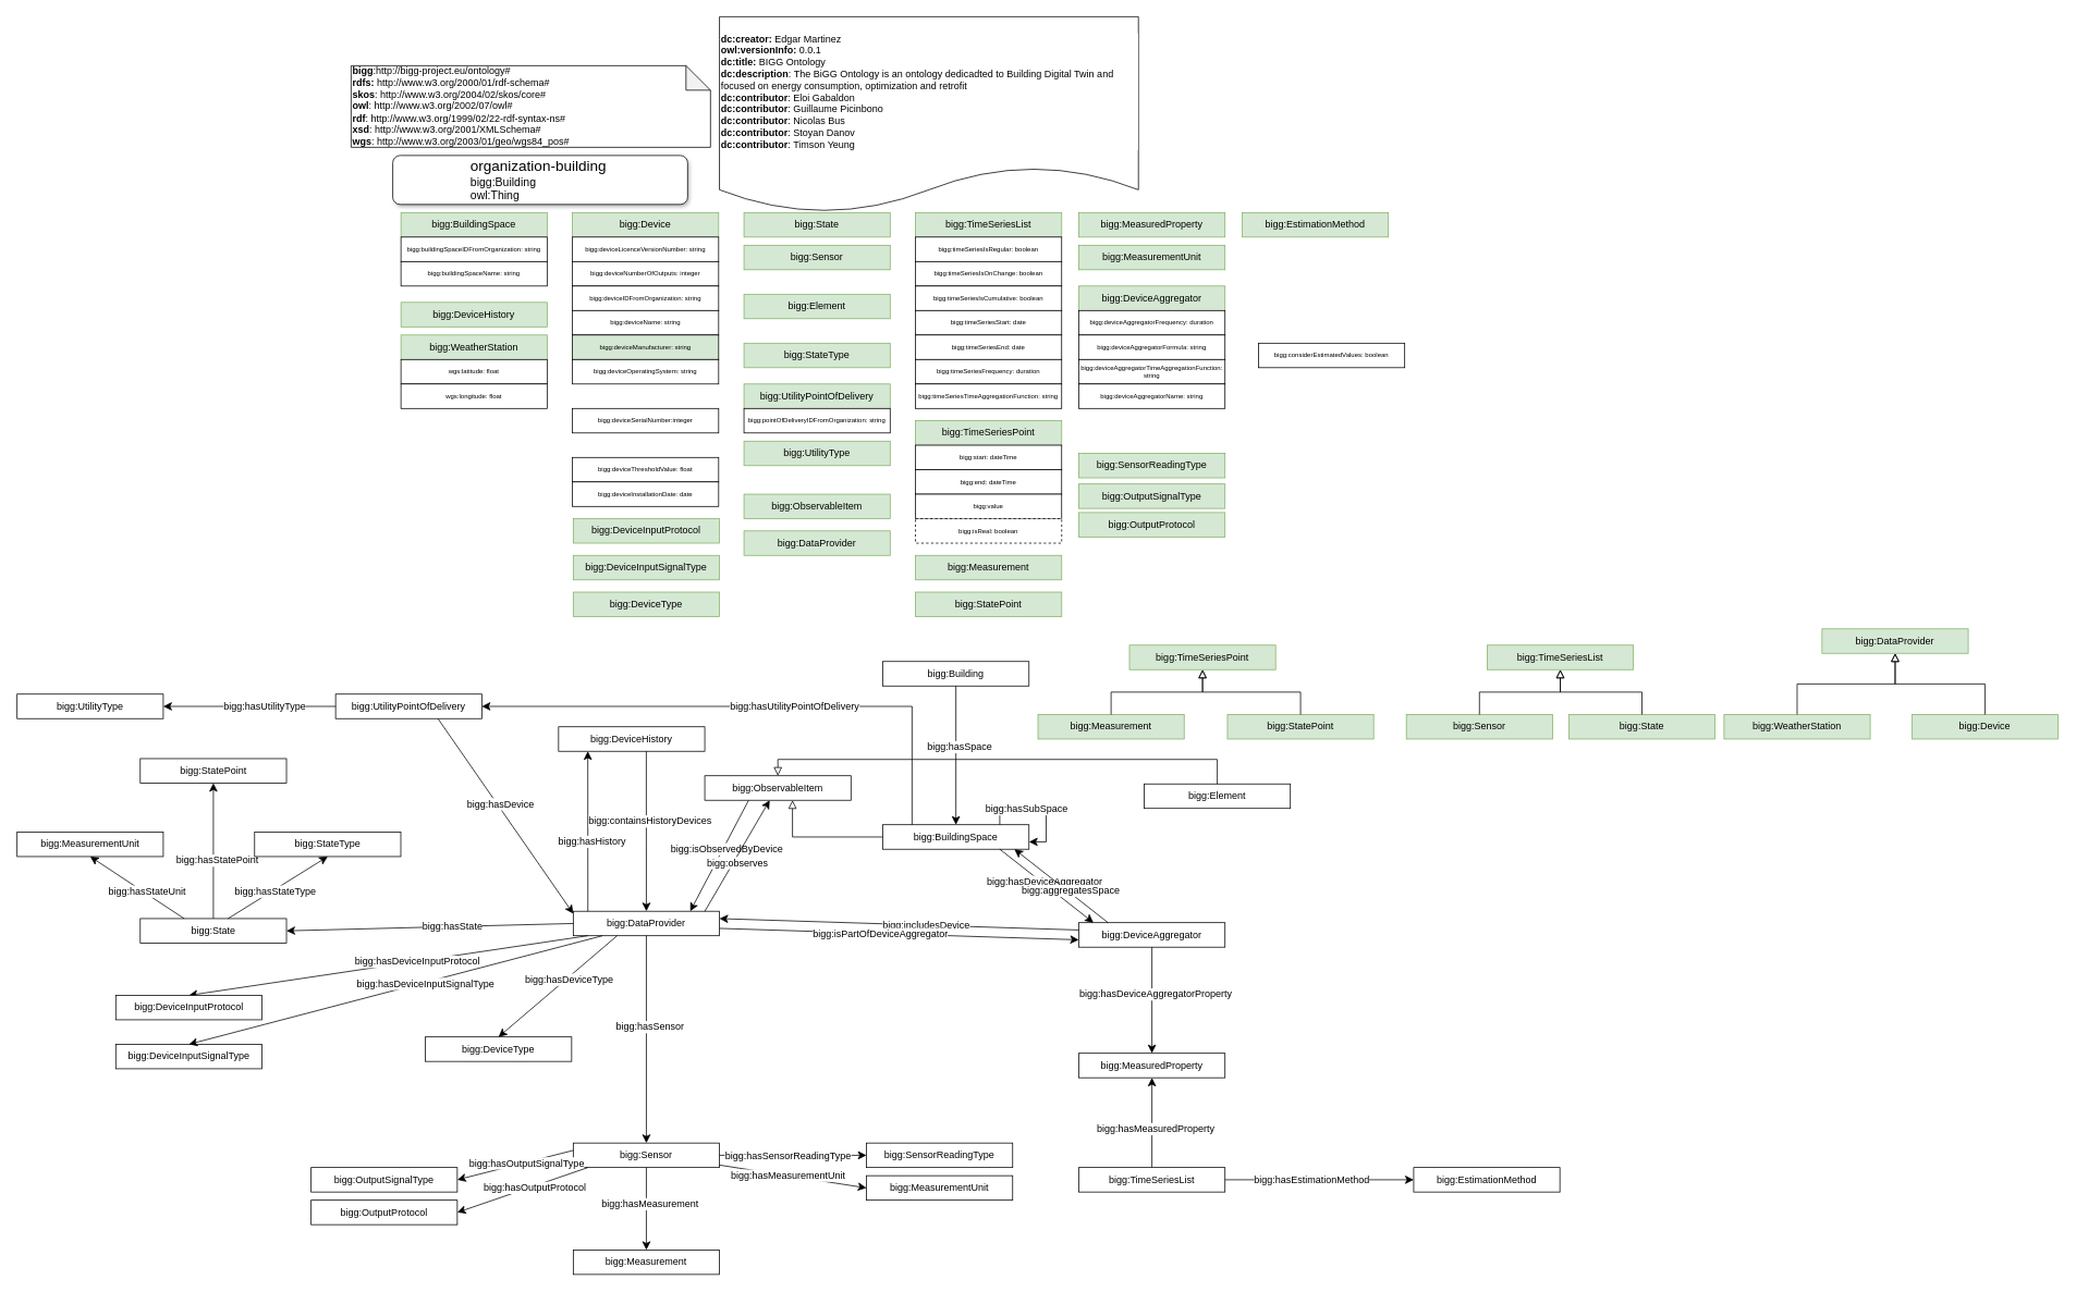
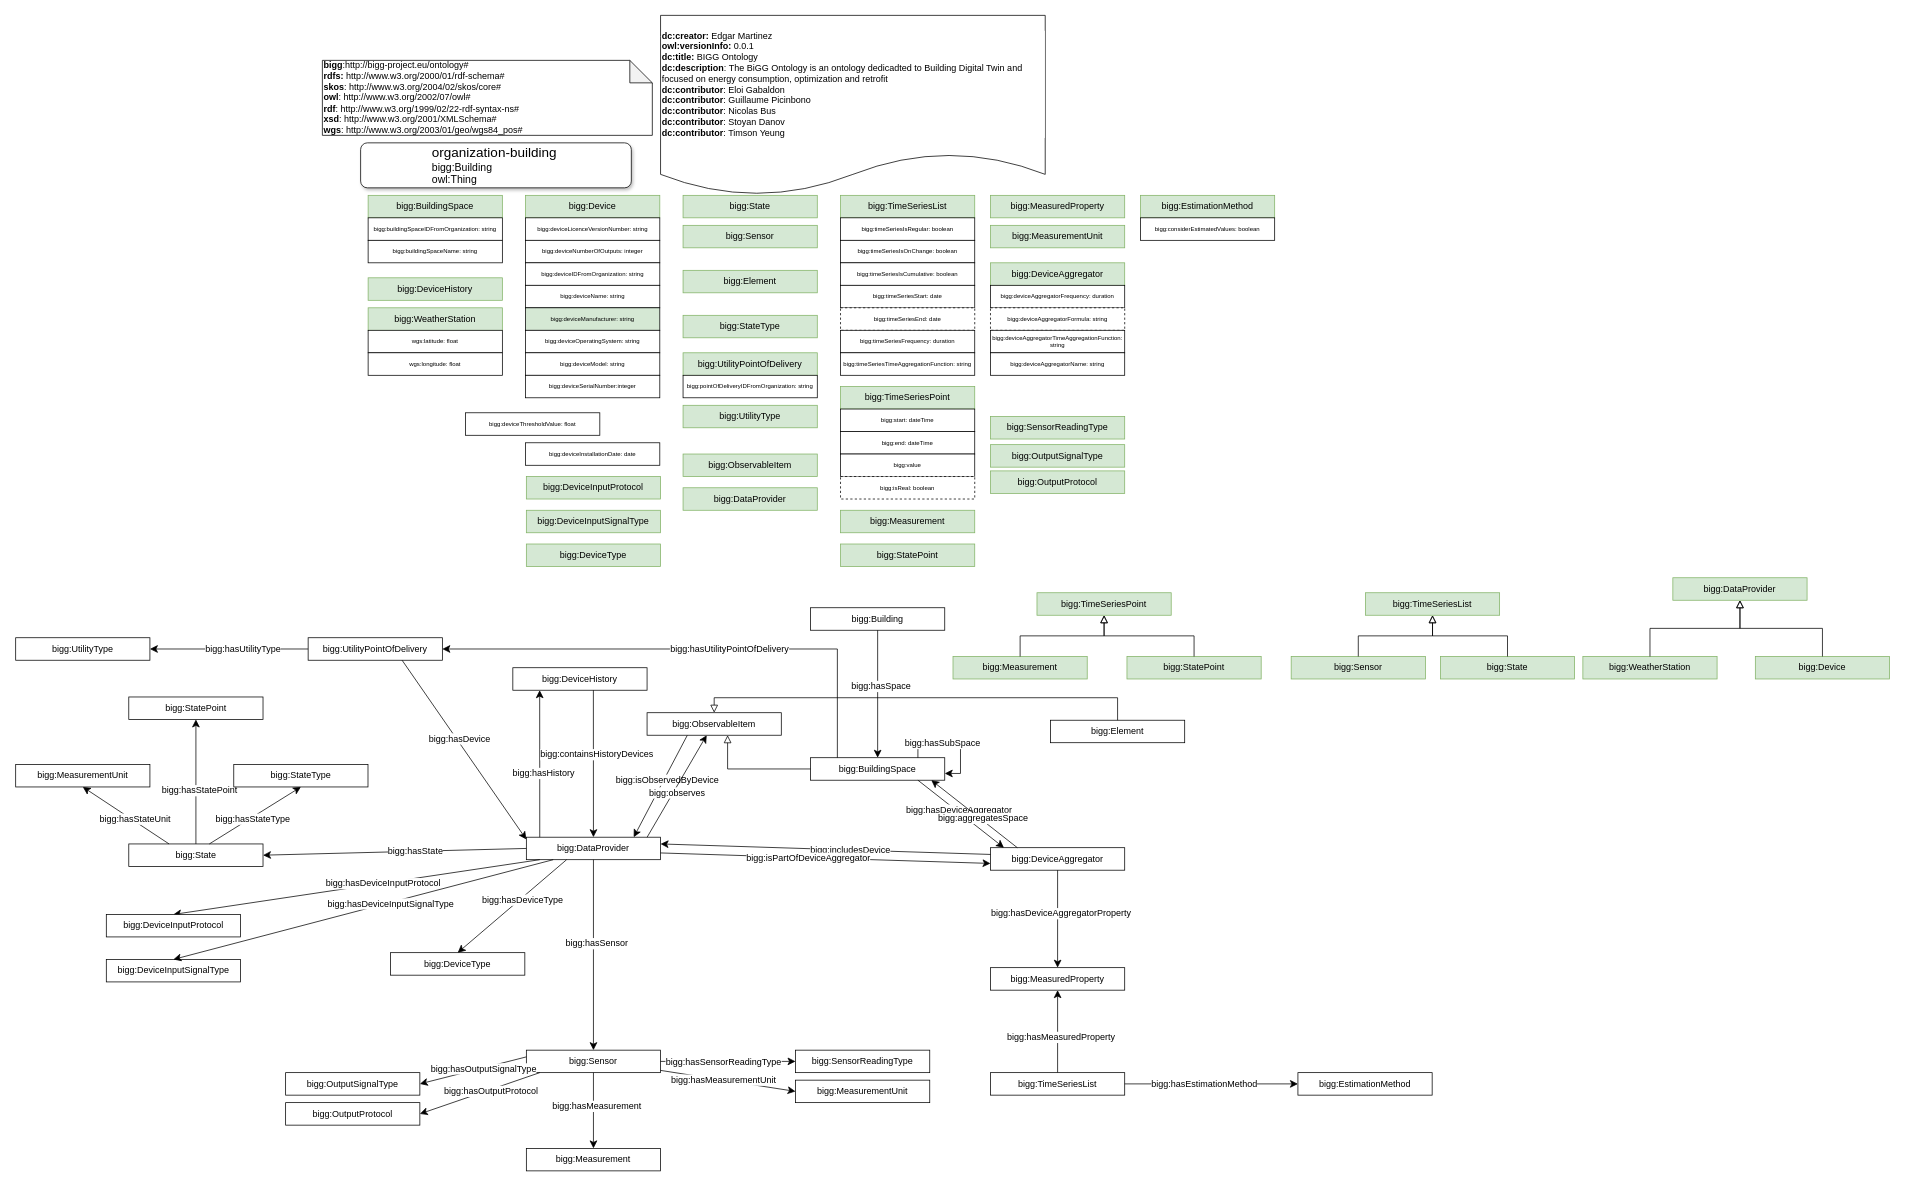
- <mxCell id="39" value="bigg:timeSeriesEnd: date" style="rounded=0;whiteSpace=wrap;html=1;snapToPoint=1;points=[[0.1,0],[0.2,0],[0.3,0],[0.4,0],[0.5,0],[0.6,0],[0.7,0],[0.8,0],[0.9,0],[0,0.1],[0,0.3],[0,0.5],[0,0.7],[0,0.9],[0.1,1],[0.2,1],[0.3,1],[0.4,1],[0.5,1],[0.6,1],[0.7,1],[0.8,1],[0.9,1],[1,0.1],[1,0.3],[1,0.5],[1,0.7],[1,0.9]];labelBackgroundColor=none;fontFamily=Helvetica;fontColor=#000000;fontSize=8;" parent="1" vertex="1"><mxGeometry x="1120" y="410" width="179" height="30" as="geometry" /></mxCell>
+ <mxCell id="39" value="bigg:timeSeriesEnd: date" style="rounded=0;whiteSpace=wrap;html=1;snapToPoint=1;points=[[0.1,0],[0.2,0],[0.3,0],[0.4,0],[0.5,0],[0.6,0],[0.7,0],[0.8,0],[0.9,0],[0,0.1],[0,0.3],[0,0.5],[0,0.7],[0,0.9],[0.1,1],[0.2,1],[0.3,1],[0.4,1],[0.5,1],[0.6,1],[0.7,1],[0.8,1],[0.9,1],[1,0.1],[1,0.3],[1,0.5],[1,0.7],[1,0.9]];labelBackgroundColor=none;fontFamily=Helvetica;fontColor=#000000;fontSize=8;dashed=1;" parent="1" vertex="1"><mxGeometry x="1120" y="410" width="179" height="30" as="geometry" /></mxCell>
- <mxCell id="9" value="bigg:deviceAggregatorFormula: string" style="rounded=0;whiteSpace=wrap;html=1;snapToPoint=1;points=[[0.1,0],[0.2,0],[0.3,0],[0.4,0],[0.5,0],[0.6,0],[0.7,0],[0.8,0],[0.9,0],[0,0.1],[0,0.3],[0,0.5],[0,0.7],[0,0.9],[0.1,1],[0.2,1],[0.3,1],[0.4,1],[0.5,1],[0.6,1],[0.7,1],[0.8,1],[0.9,1],[1,0.1],[1,0.3],[1,0.5],[1,0.7],[1,0.9]];labelBackgroundColor=none;fontFamily=Helvetica;fontColor=#000000;fontSize=8;" parent="1" vertex="1"><mxGeometry x="1320" y="410" width="179" height="30" as="geometry" /></mxCell>
+ <mxCell id="9" value="bigg:deviceAggregatorFormula: string" style="rounded=0;whiteSpace=wrap;html=1;snapToPoint=1;points=[[0.1,0],[0.2,0],[0.3,0],[0.4,0],[0.5,0],[0.6,0],[0.7,0],[0.8,0],[0.9,0],[0,0.1],[0,0.3],[0,0.5],[0,0.7],[0,0.9],[0.1,1],[0.2,1],[0.3,1],[0.4,1],[0.5,1],[0.6,1],[0.7,1],[0.8,1],[0.9,1],[1,0.1],[1,0.3],[1,0.5],[1,0.7],[1,0.9]];labelBackgroundColor=none;fontFamily=Helvetica;fontColor=#000000;fontSize=8;dashed=1;" parent="1" vertex="1"><mxGeometry x="1320" y="410" width="179" height="30" as="geometry" /></mxCell>
- <mxCell id="157" value="bigg:considerEstimatedValues: boolean" style="rounded=0;whiteSpace=wrap;html=1;snapToPoint=1;points=[[0.1,0],[0.2,0],[0.3,0],[0.4,0],[0.5,0],[0.6,0],[0.7,0],[0.8,0],[0.9,0],[0,0.1],[0,0.3],[0,0.5],[0,0.7],[0,0.9],[0.1,1],[0.2,1],[0.3,1],[0.4,1],[0.5,1],[0.6,1],[0.7,1],[0.8,1],[0.9,1],[1,0.1],[1,0.3],[1,0.5],[1,0.7],[1,0.9]];fontSize=8;" parent="1" vertex="1"><mxGeometry x="1540" y="420" width="179" height="30" as="geometry" /></mxCell>
+ <mxCell id="157" value="bigg:considerEstimatedValues: boolean" style="rounded=0;whiteSpace=wrap;html=1;snapToPoint=1;points=[[0.1,0],[0.2,0],[0.3,0],[0.4,0],[0.5,0],[0.6,0],[0.7,0],[0.8,0],[0.9,0],[0,0.1],[0,0.3],[0,0.5],[0,0.7],[0,0.9],[0.1,1],[0.2,1],[0.3,1],[0.4,1],[0.5,1],[0.6,1],[0.7,1],[0.8,1],[0.9,1],[1,0.1],[1,0.3],[1,0.5],[1,0.7],[1,0.9]];fontSize=8;" parent="1" vertex="1"><mxGeometry x="1520" y="290" width="179" height="30" as="geometry" /></mxCell>
+ <mxCell id="20" value="bigg:deviceModel: string" style="rounded=0;whiteSpace=wrap;html=1;snapToPoint=1;points=[[0.1,0],[0.2,0],[0.3,0],[0.4,0],[0.5,0],[0.6,0],[0.7,0],[0.8,0],[0.9,0],[0,0.1],[0,0.3],[0,0.5],[0,0.7],[0,0.9],[0.1,1],[0.2,1],[0.3,1],[0.4,1],[0.5,1],[0.6,1],[0.7,1],[0.8,1],[0.9,1],[1,0.1],[1,0.3],[1,0.5],[1,0.7],[1,0.9]];labelBackgroundColor=none;fontFamily=Helvetica;fontColor=#000000;fontSize=8;" parent="1" vertex="1"><mxGeometry x="700" y="470" width="179" height="30" as="geometry" /></mxCell>
- <mxCell id="26" value="bigg:deviceThresholdValue: float" style="rounded=0;whiteSpace=wrap;html=1;snapToPoint=1;points=[[0.1,0],[0.2,0],[0.3,0],[0.4,0],[0.5,0],[0.6,0],[0.7,0],[0.8,0],[0.9,0],[0,0.1],[0,0.3],[0,0.5],[0,0.7],[0,0.9],[0.1,1],[0.2,1],[0.3,1],[0.4,1],[0.5,1],[0.6,1],[0.7,1],[0.8,1],[0.9,1],[1,0.1],[1,0.3],[1,0.5],[1,0.7],[1,0.9]];labelBackgroundColor=none;fontFamily=Helvetica;fontColor=#000000;fontSize=8;" parent="1" vertex="1"><mxGeometry x="700" y="560" width="179" height="30" as="geometry" /></mxCell>
+ <mxCell id="26" value="bigg:deviceThresholdValue: float" style="rounded=0;whiteSpace=wrap;html=1;snapToPoint=1;points=[[0.1,0],[0.2,0],[0.3,0],[0.4,0],[0.5,0],[0.6,0],[0.7,0],[0.8,0],[0.9,0],[0,0.1],[0,0.3],[0,0.5],[0,0.7],[0,0.9],[0.1,1],[0.2,1],[0.3,1],[0.4,1],[0.5,1],[0.6,1],[0.7,1],[0.8,1],[0.9,1],[1,0.1],[1,0.3],[1,0.5],[1,0.7],[1,0.9]];labelBackgroundColor=none;fontFamily=Helvetica;fontColor=#000000;fontSize=8;" parent="1" vertex="1"><mxGeometry x="620" y="550" width="179" height="30" as="geometry" /></mxCell>
